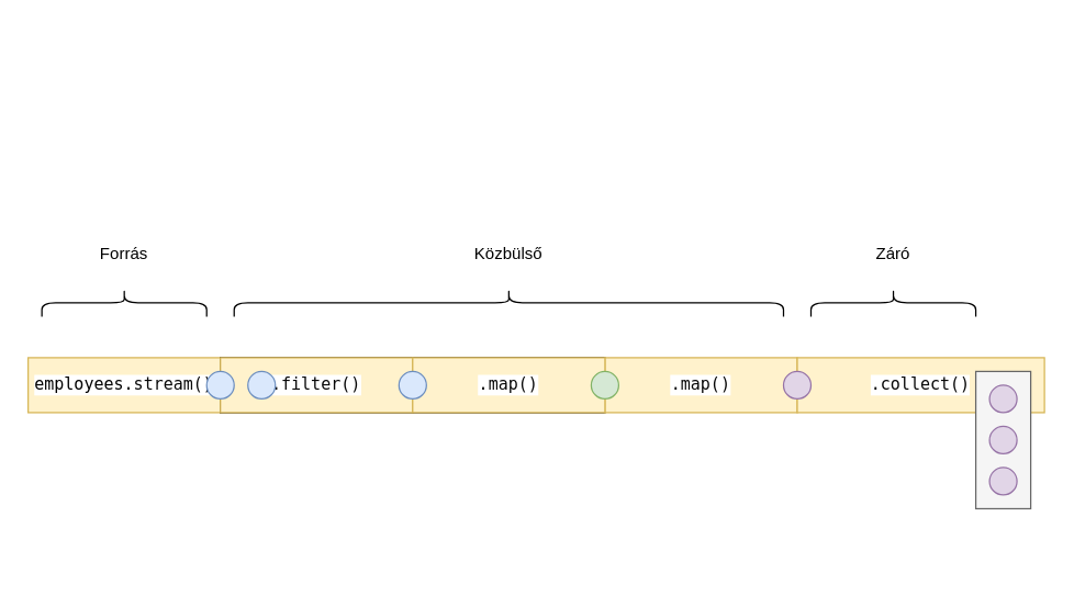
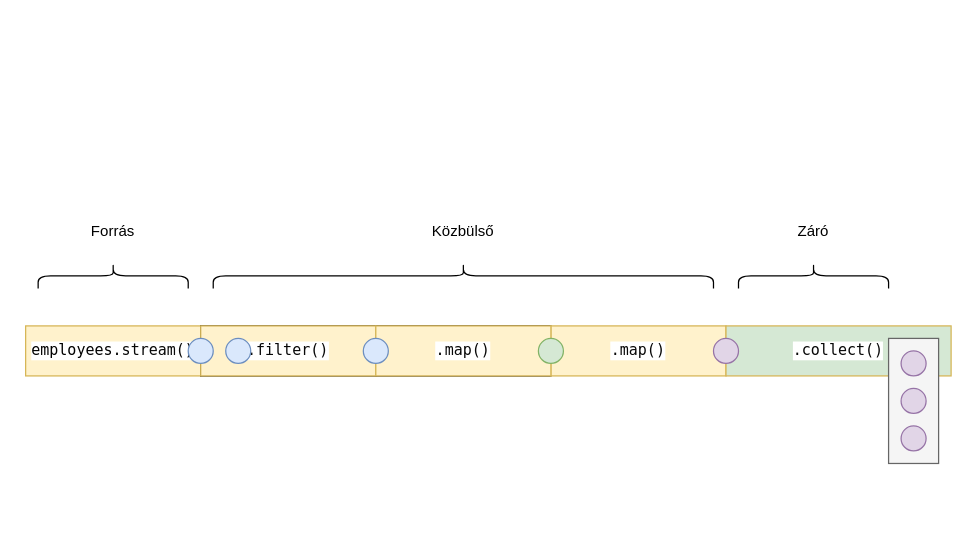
- <mxCell id="6" value="&lt;pre style=&quot;background-color: #ffffff ; color: #080808 ; font-family: &amp;#34;jetbrains mono&amp;#34; , monospace ; font-size: 9 8pt&quot;&gt;&lt;pre style=&quot;font-family: &amp;#34;jetbrains mono&amp;#34; , monospace&quot;&gt;.collect()&lt;/pre&gt;&lt;/pre&gt;" style="rounded=0;whiteSpace=wrap;html=1;fillColor=#fff2cc;strokeColor=#d6b656;" parent="1" vertex="1"><mxGeometry x="580" y="260" width="180" height="40" as="geometry" /></mxCell>
+ <mxCell id="6" value="&lt;pre style=&quot;background-color: #ffffff ; color: #080808 ; font-family: &amp;#34;jetbrains mono&amp;#34; , monospace ; font-size: 9 8pt&quot;&gt;&lt;pre style=&quot;font-family: &amp;#34;jetbrains mono&amp;#34; , monospace&quot;&gt;.collect()&lt;/pre&gt;&lt;/pre&gt;" style="rounded=0;whiteSpace=wrap;html=1;fillColor=#d5e8d4;strokeColor=#d6b656;" parent="1" vertex="1"><mxGeometry x="580" y="260" width="180" height="40" as="geometry" /></mxCell>
